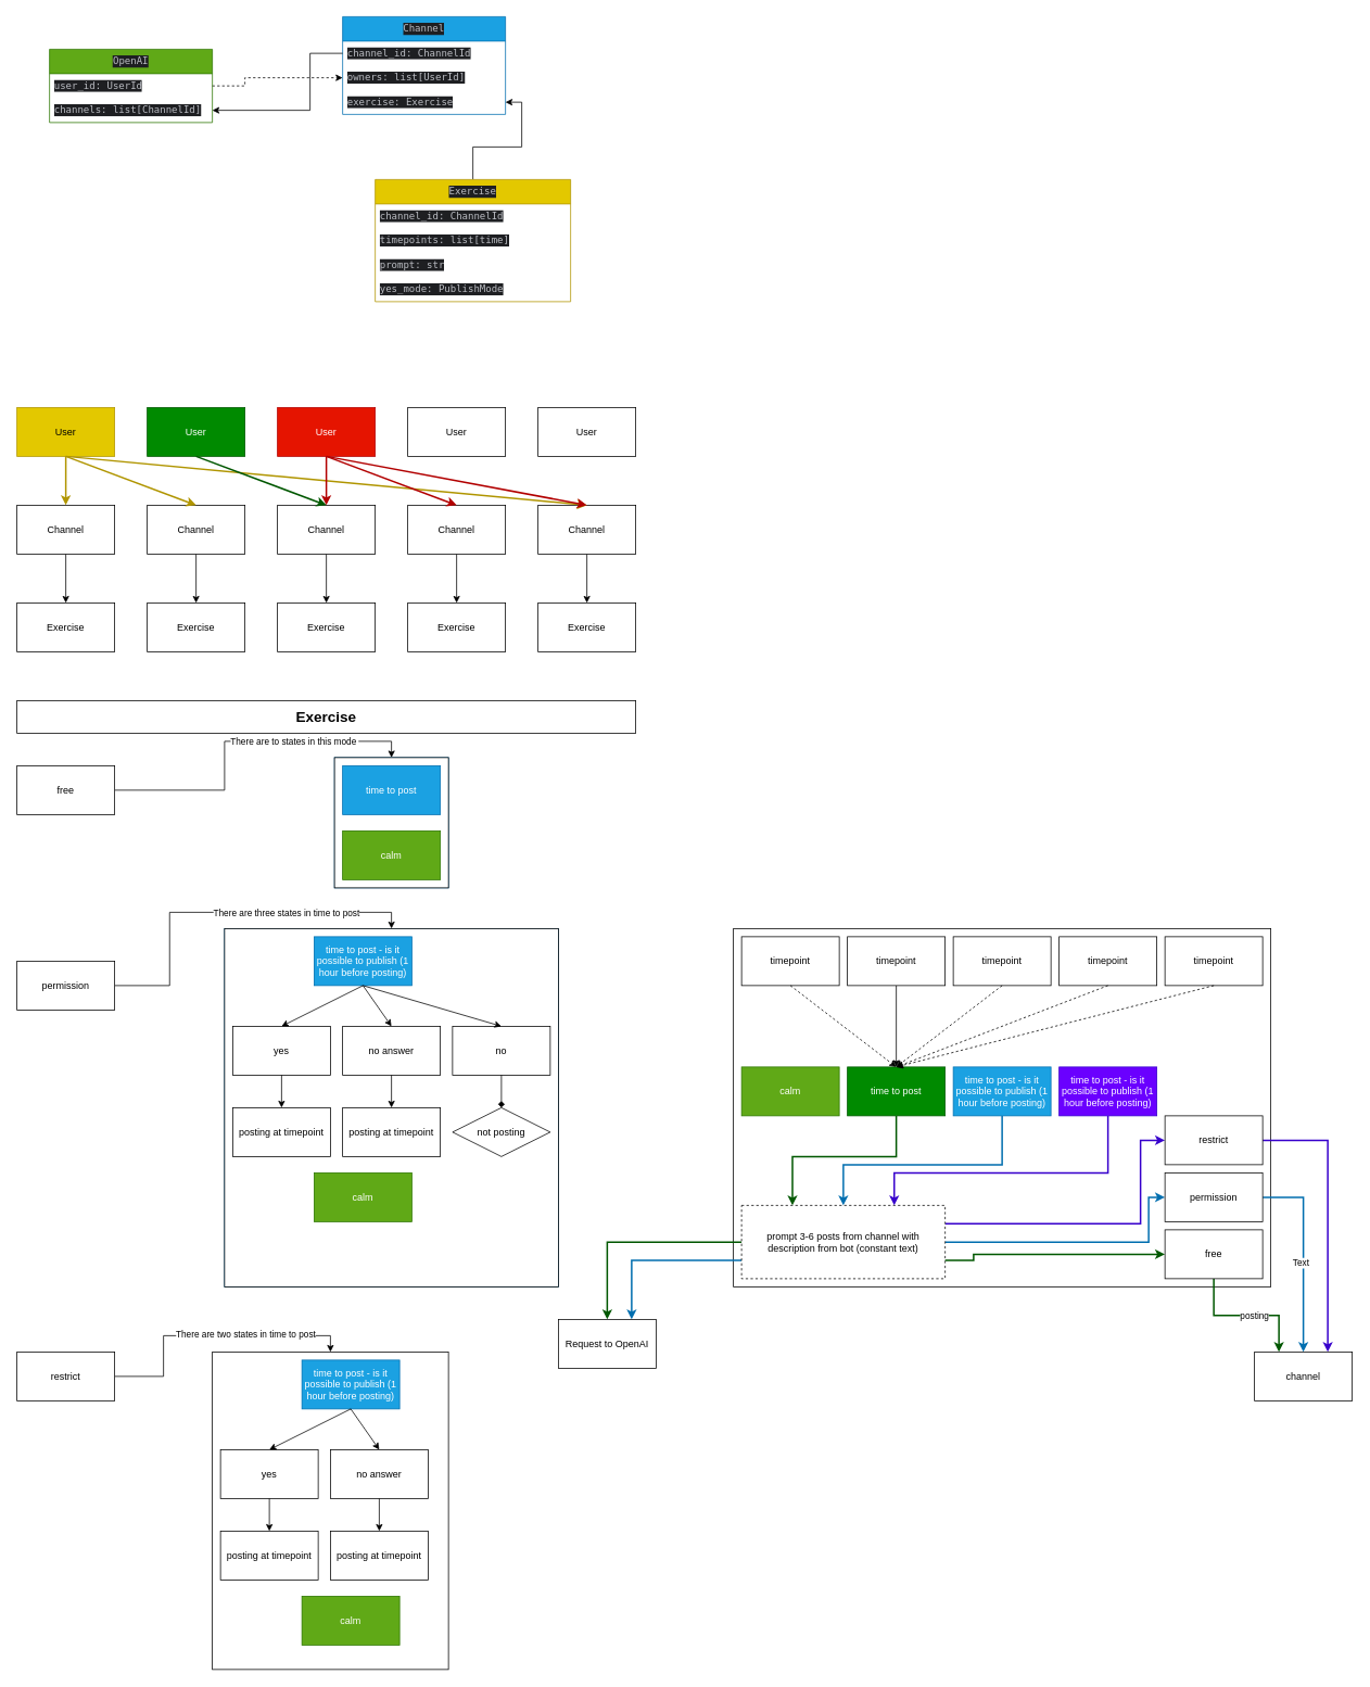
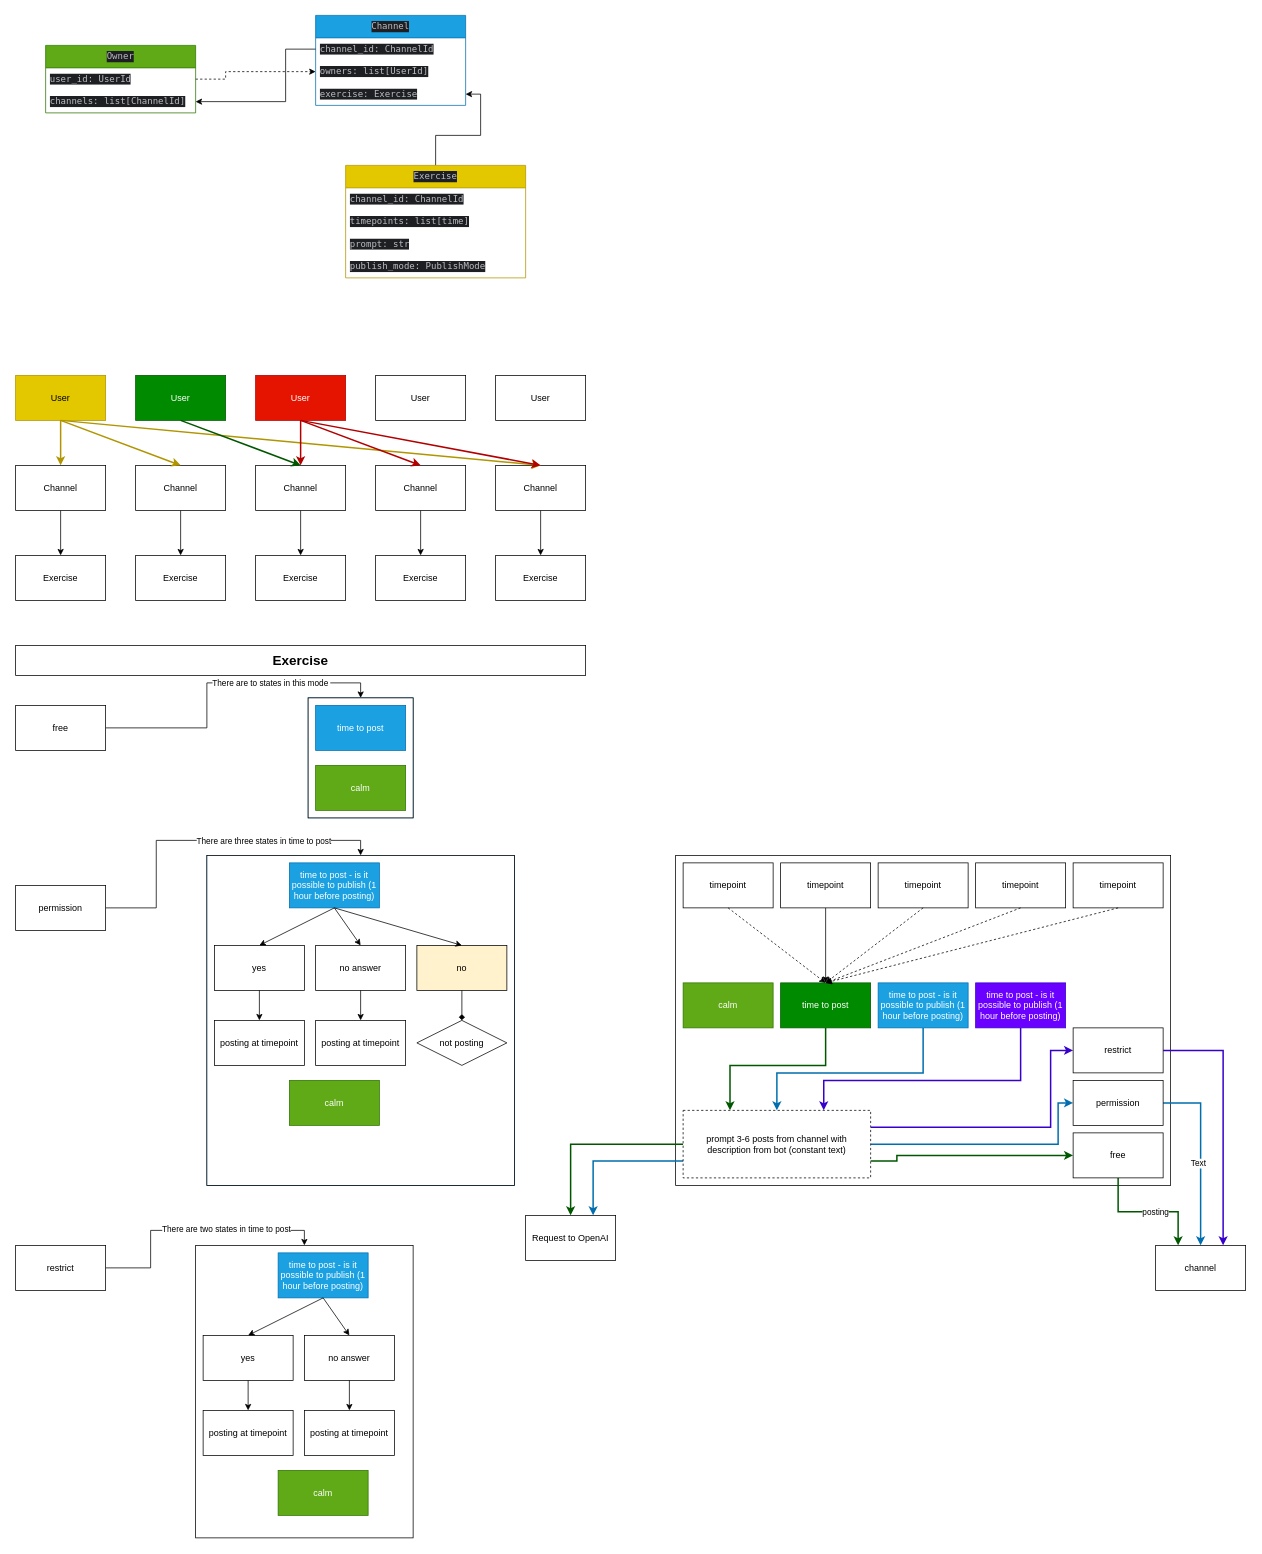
- <mxCell id="3" value="&lt;div style=&quot;background-color: rgb(30, 31, 34); color: rgb(188, 190, 196); font-family: &amp;quot;JetBrains Mono&amp;quot;, monospace;&quot;&gt;OpenAI&lt;/div&gt;" style="swimlane;fontStyle=0;childLayout=stackLayout;horizontal=1;startSize=30;horizontalStack=0;resizeParent=1;resizeParentMax=0;resizeLast=0;collapsible=1;marginBottom=0;whiteSpace=wrap;html=1;fillColor=#60a917;fontColor=#ffffff;strokeColor=#2D7600;" parent="1" vertex="1"><mxGeometry x="60" y="60" width="200" height="90" as="geometry" /></mxCell>
+ <mxCell id="3" value="&lt;div style=&quot;background-color: rgb(30, 31, 34); color: rgb(188, 190, 196); font-family: &amp;quot;JetBrains Mono&amp;quot;, monospace;&quot;&gt;Owner&lt;/div&gt;" style="swimlane;fontStyle=0;childLayout=stackLayout;horizontal=1;startSize=30;horizontalStack=0;resizeParent=1;resizeParentMax=0;resizeLast=0;collapsible=1;marginBottom=0;whiteSpace=wrap;html=1;fillColor=#60a917;fontColor=#ffffff;strokeColor=#2D7600;" parent="1" vertex="1"><mxGeometry x="60" y="60" width="200" height="90" as="geometry" /></mxCell>
- <mxCell id="16" value="&lt;div style=&quot;background-color: rgb(30, 31, 34); color: rgb(188, 190, 196); font-family: &amp;quot;JetBrains Mono&amp;quot;, monospace;&quot;&gt;&lt;div style=&quot;&quot;&gt;yes_mode: PublishMode&lt;/div&gt;&lt;/div&gt;" style="text;strokeColor=none;fillColor=none;align=left;verticalAlign=middle;spacingLeft=4;spacingRight=4;overflow=hidden;points=[[0,0.5],[1,0.5]];portConstraint=eastwest;rotatable=0;whiteSpace=wrap;html=1;" parent="12" vertex="1"><mxGeometry y="120" width="240" height="30" as="geometry" /></mxCell>
+ <mxCell id="16" value="&lt;div style=&quot;background-color: rgb(30, 31, 34); color: rgb(188, 190, 196); font-family: &amp;quot;JetBrains Mono&amp;quot;, monospace;&quot;&gt;&lt;div style=&quot;&quot;&gt;publish_mode: PublishMode&lt;/div&gt;&lt;/div&gt;" style="text;strokeColor=none;fillColor=none;align=left;verticalAlign=middle;spacingLeft=4;spacingRight=4;overflow=hidden;points=[[0,0.5],[1,0.5]];portConstraint=eastwest;rotatable=0;whiteSpace=wrap;html=1;" parent="12" vertex="1"><mxGeometry y="120" width="240" height="30" as="geometry" /></mxCell>
- <mxCell id="62" value="no" style="rounded=0;whiteSpace=wrap;html=1;" parent="58" vertex="1"><mxGeometry x="280" y="120" width="120" height="60" as="geometry" /></mxCell>
+ <mxCell id="62" value="no" style="rounded=0;whiteSpace=wrap;html=1;fillColor=#fff2cc;" parent="58" vertex="1"><mxGeometry x="280" y="120" width="120" height="60" as="geometry" /></mxCell>
- <mxCell id="105" value="Request to OpenAI" style="rounded=0;whiteSpace=wrap;html=1;" parent="1" vertex="1"><mxGeometry x="685" y="1620" width="120" height="60" as="geometry" /></mxCell>
+ <mxCell id="105" value="Request to OpenAI" style="rounded=0;whiteSpace=wrap;html=1;" parent="1" vertex="1"><mxGeometry x="700" y="1620" width="120" height="60" as="geometry" /></mxCell>
